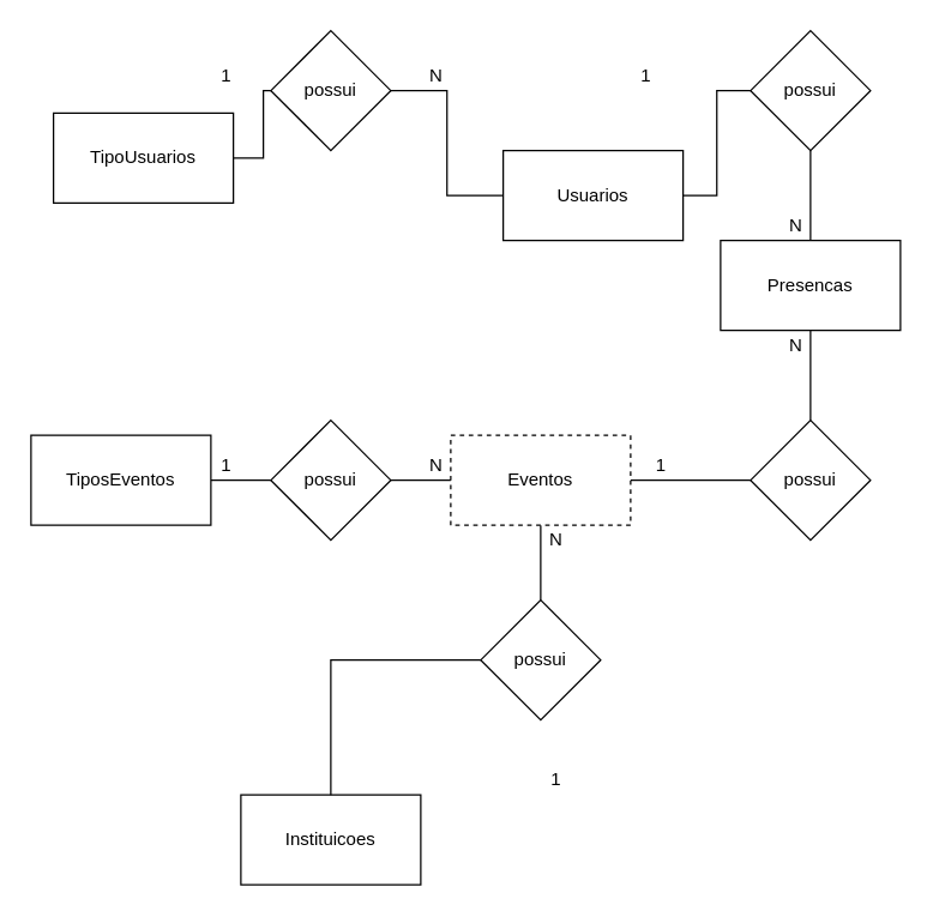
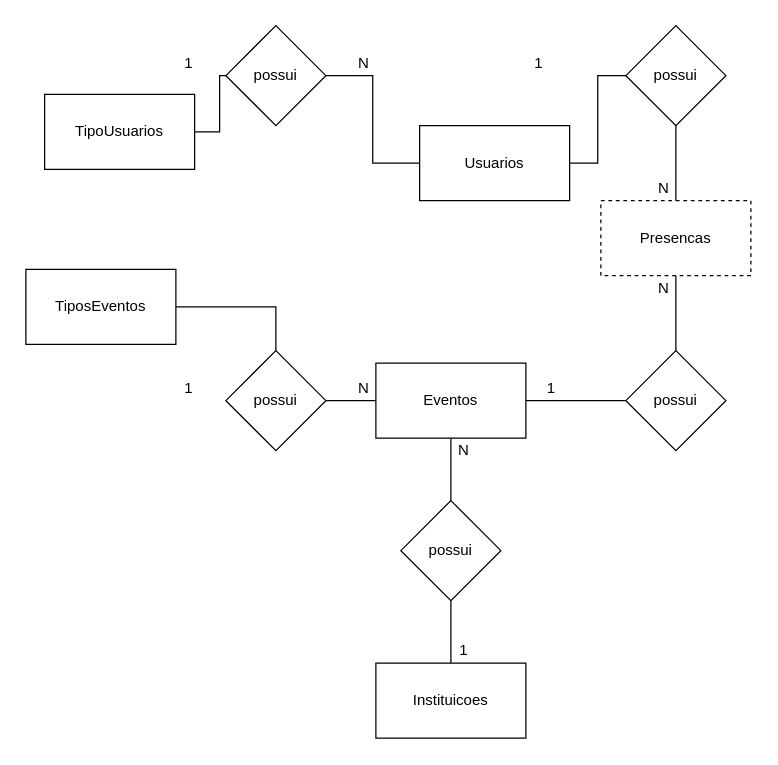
- <mxCell id="11" value="Presencas" style="rounded=0;whiteSpace=wrap;html=1;" parent="1" vertex="1"><mxGeometry x="480" y="160" width="120" height="60" as="geometry" /></mxCell>
+ <mxCell id="11" value="Presencas" style="rounded=0;whiteSpace=wrap;html=1;dashed=1;" parent="1" vertex="1"><mxGeometry x="480" y="160" width="120" height="60" as="geometry" /></mxCell>
- <mxCell id="10" value="TiposEventos" style="rounded=0;whiteSpace=wrap;html=1;" parent="1" vertex="1"><mxGeometry x="20" y="290" width="120" height="60" as="geometry" /></mxCell>
+ <mxCell id="10" value="TiposEventos" style="rounded=0;whiteSpace=wrap;html=1;" parent="1" vertex="1"><mxGeometry x="20" y="215" width="120" height="60" as="geometry" /></mxCell>
- <mxCell id="8" value="Eventos" style="rounded=0;whiteSpace=wrap;html=1;dashed=1;" parent="1" vertex="1"><mxGeometry x="300" y="290" width="120" height="60" as="geometry" /></mxCell>
+ <mxCell id="8" value="Eventos" style="rounded=0;whiteSpace=wrap;html=1;" parent="1" vertex="1"><mxGeometry x="300" y="290" width="120" height="60" as="geometry" /></mxCell>
- <mxCell id="12" value="Instituicoes" style="rounded=0;whiteSpace=wrap;html=1;" parent="1" vertex="1"><mxGeometry x="160" y="530" width="120" height="60" as="geometry" /></mxCell>
+ <mxCell id="12" value="Instituicoes" style="rounded=0;whiteSpace=wrap;html=1;" parent="1" vertex="1"><mxGeometry x="300" y="530" width="120" height="60" as="geometry" /></mxCell>
